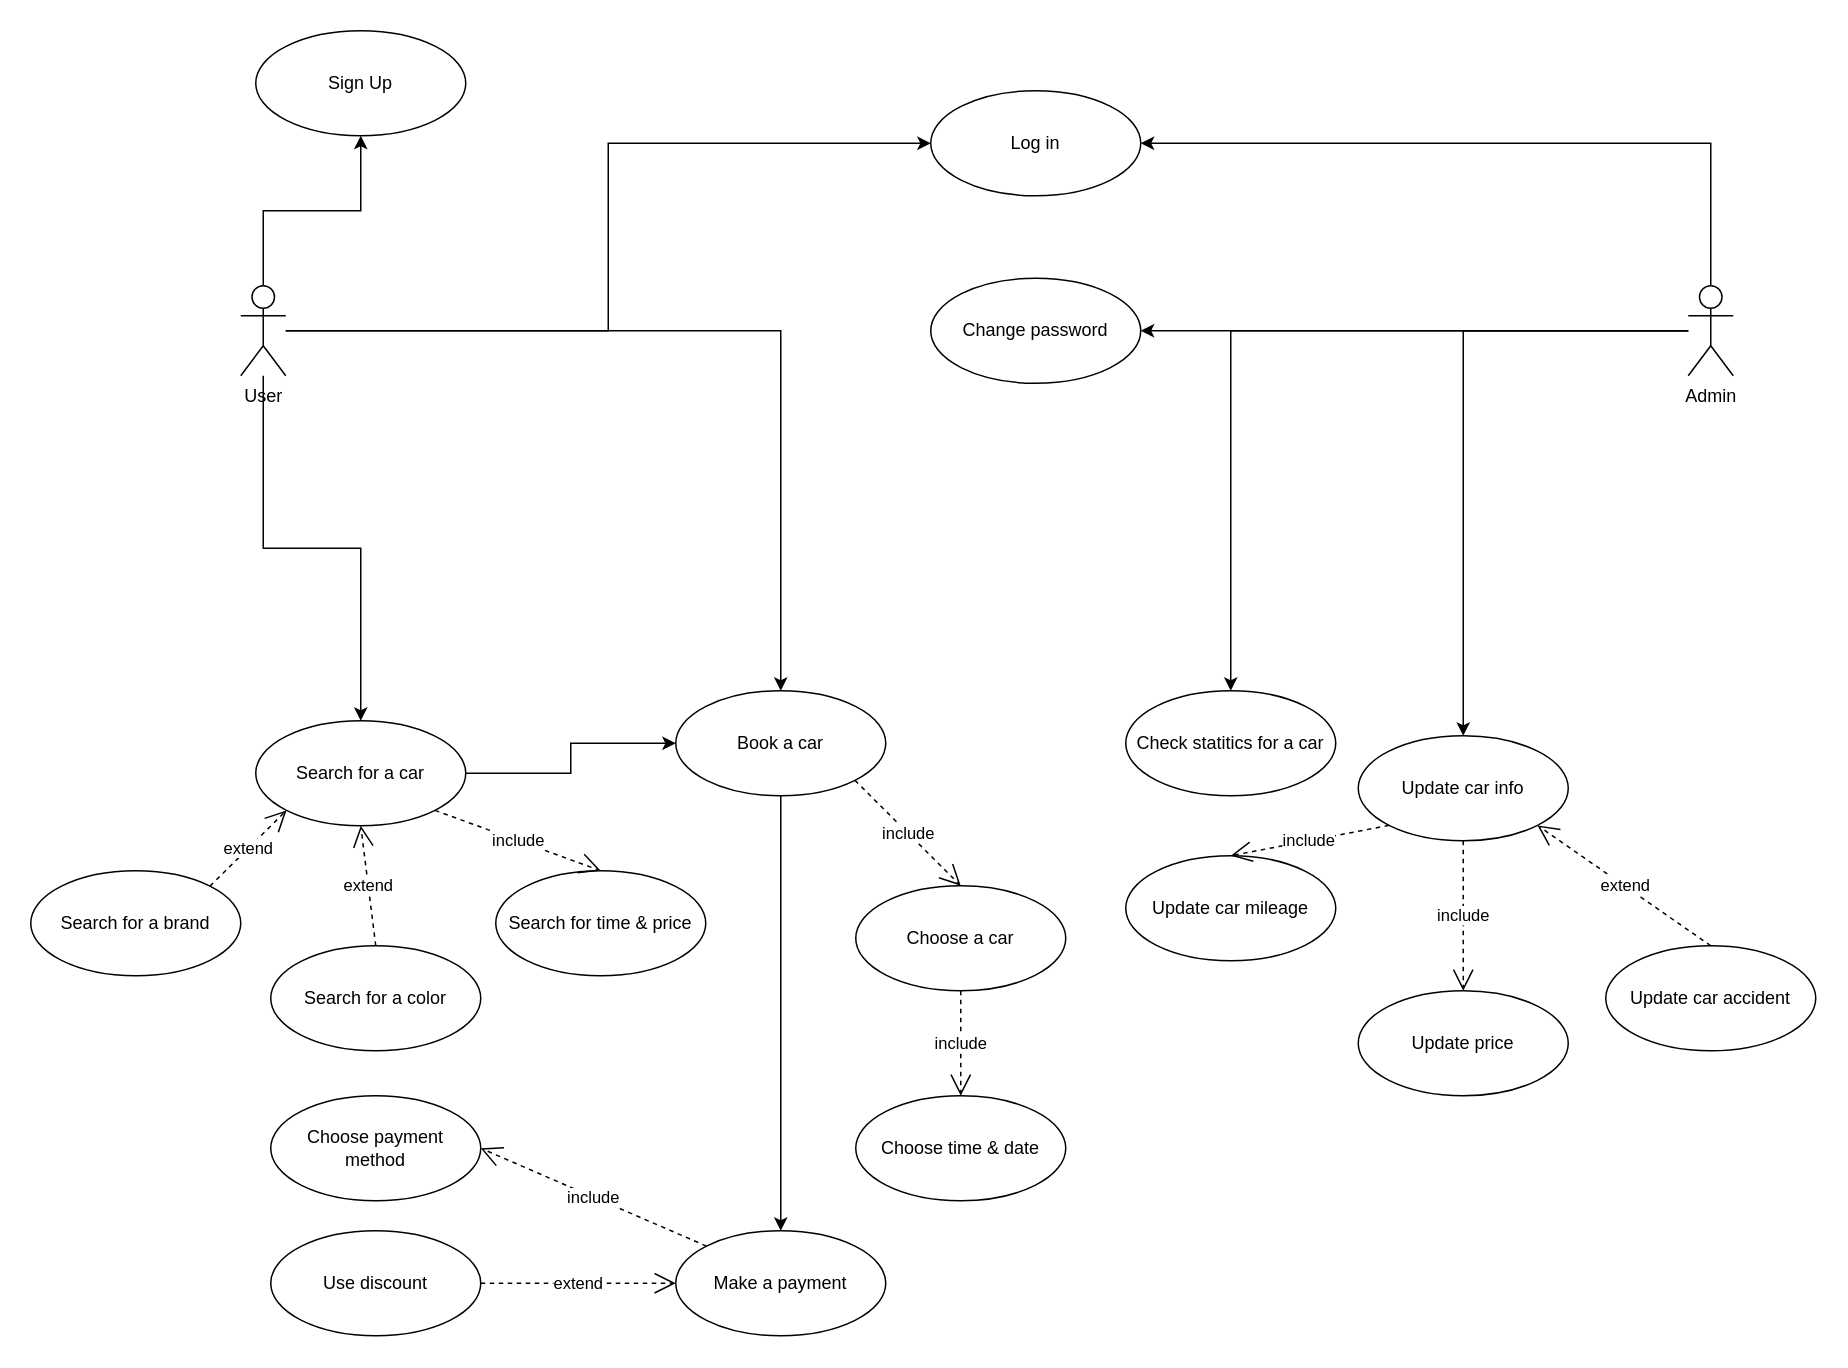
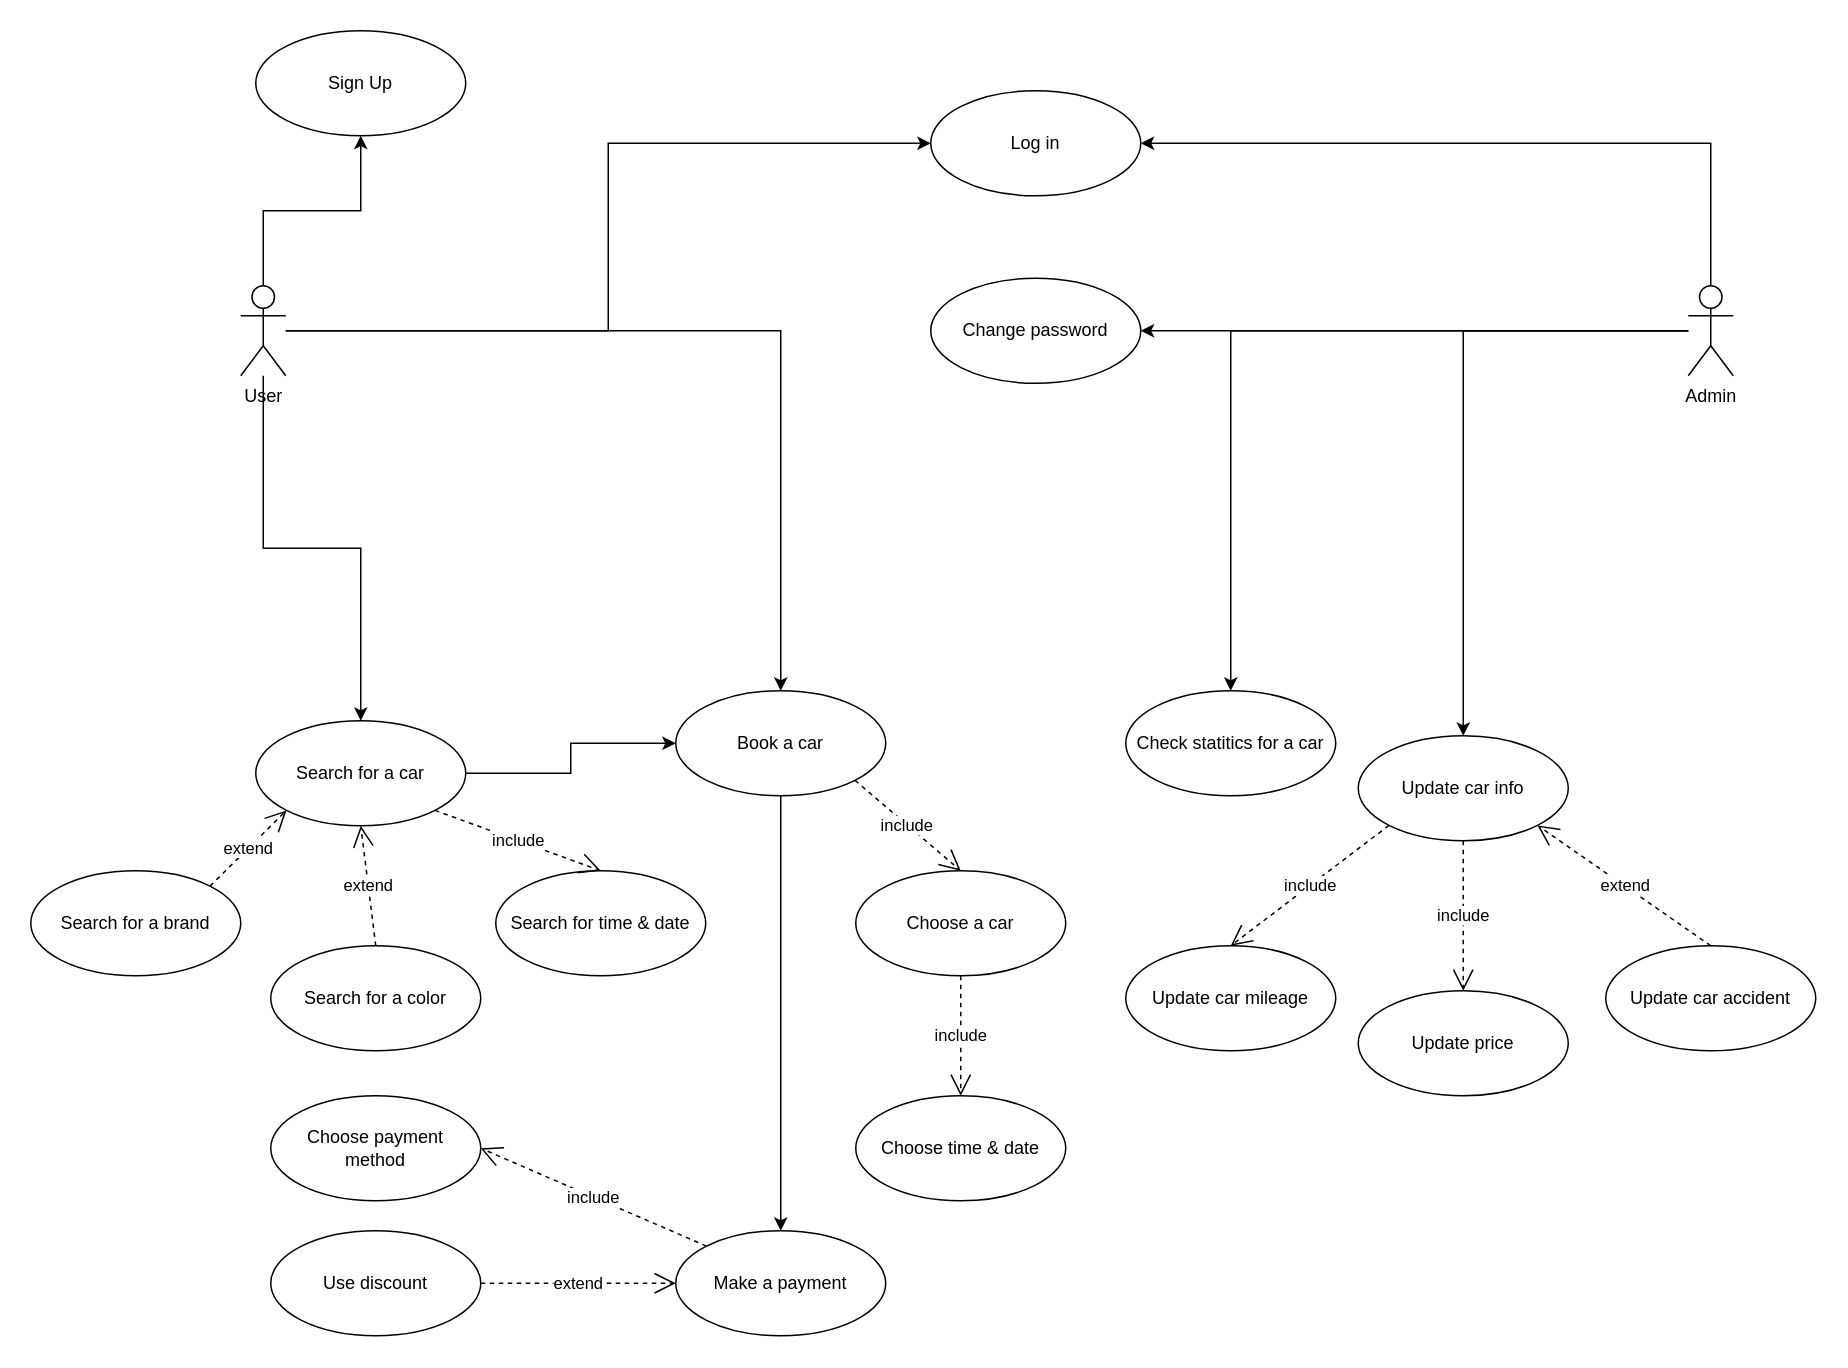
- <mxCell id="36" value="Update&amp;nbsp;car mileage" style="ellipse;whiteSpace=wrap;html=1;" parent="1" vertex="1"><mxGeometry x="750" y="570" width="140" height="70" as="geometry" /></mxCell>
+ <mxCell id="36" value="Update&amp;nbsp;car mileage" style="ellipse;whiteSpace=wrap;html=1;" parent="1" vertex="1"><mxGeometry x="750" y="630" width="140" height="70" as="geometry" /></mxCell>
- <mxCell id="20" value="Search for time &amp;amp; price" style="ellipse;whiteSpace=wrap;html=1;" parent="1" vertex="1"><mxGeometry x="330" y="580" width="140" height="70" as="geometry" /></mxCell>
+ <mxCell id="20" value="Search for time &amp;amp; date" style="ellipse;whiteSpace=wrap;html=1;" parent="1" vertex="1"><mxGeometry x="330" y="580" width="140" height="70" as="geometry" /></mxCell>
- <mxCell id="27" value="Choose a car" style="ellipse;whiteSpace=wrap;html=1;" parent="1" vertex="1"><mxGeometry x="570" y="590" width="140" height="70" as="geometry" /></mxCell>
+ <mxCell id="27" value="Choose a car" style="ellipse;whiteSpace=wrap;html=1;" parent="1" vertex="1"><mxGeometry x="570" y="580" width="140" height="70" as="geometry" /></mxCell>
